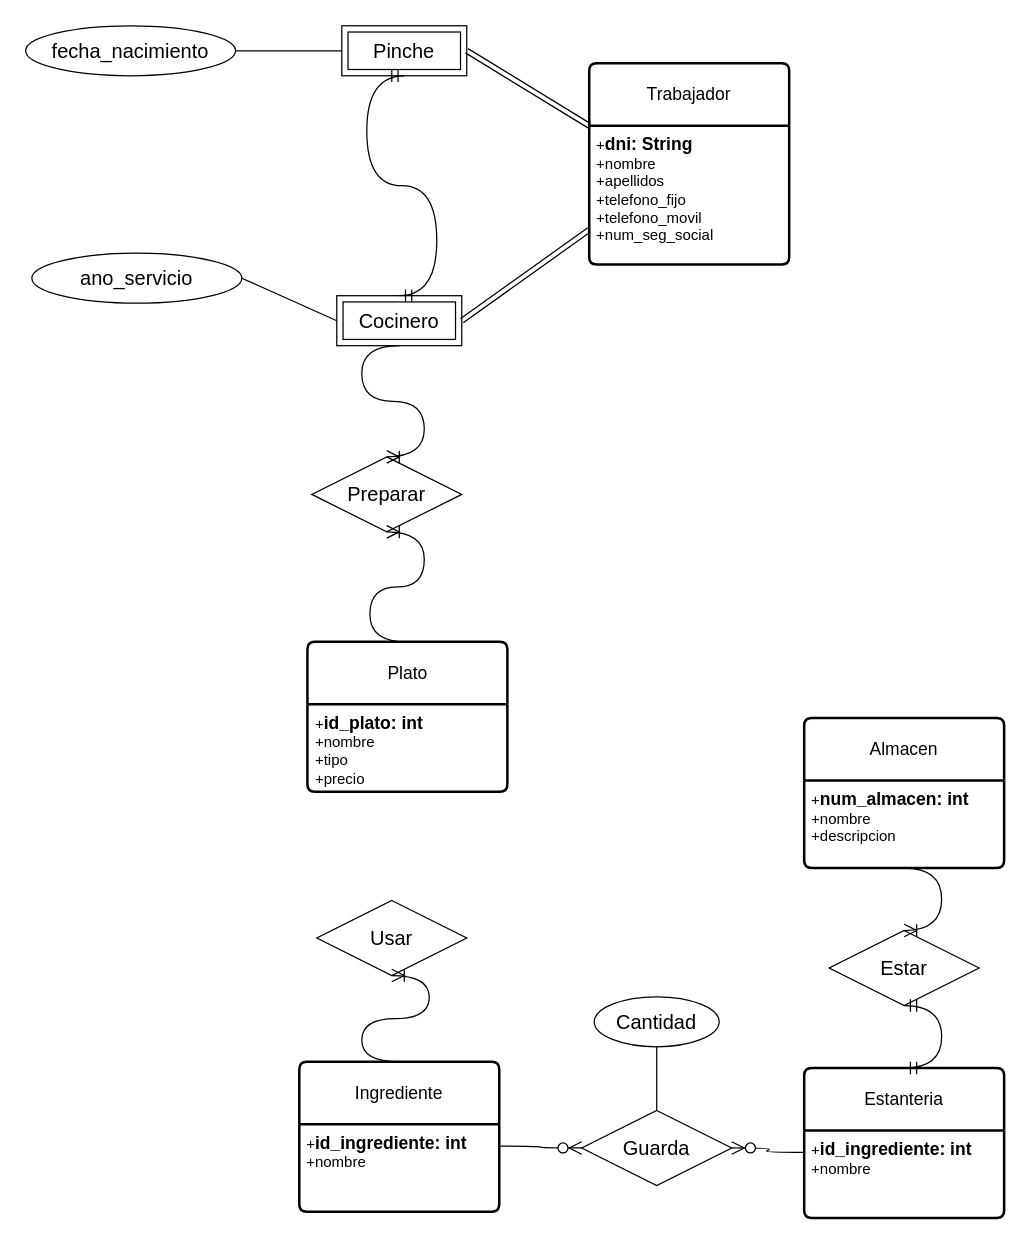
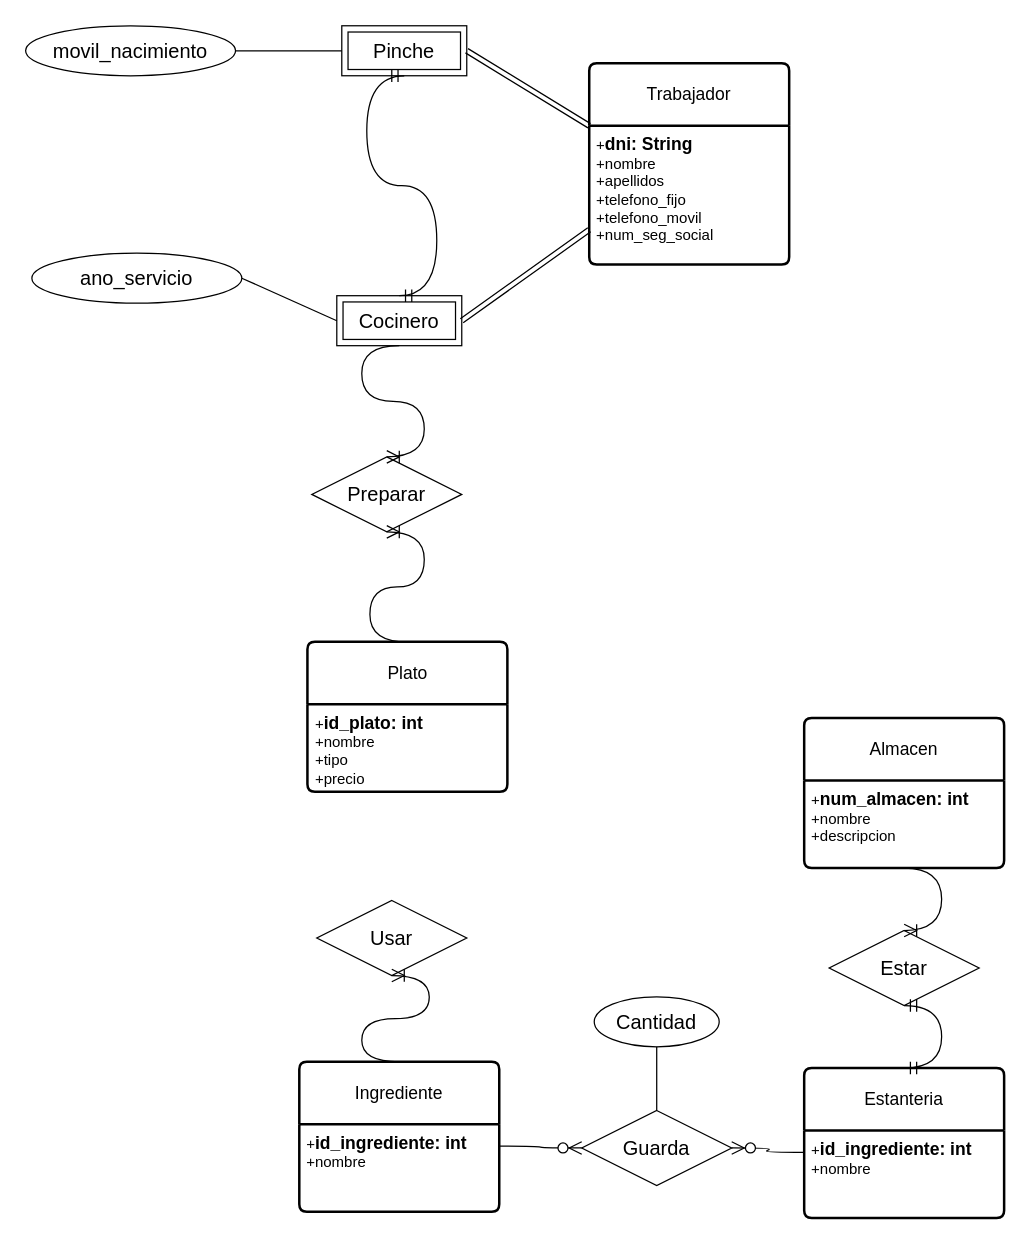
- <mxCell id="12" value="fecha_nacimiento" style="ellipse;whiteSpace=wrap;html=1;align=center;fontSize=16;" vertex="1" parent="1"><mxGeometry x="20" y="20" width="168" height="40" as="geometry" /></mxCell>
+ <mxCell id="12" value="movil_nacimiento" style="ellipse;whiteSpace=wrap;html=1;align=center;fontSize=16;" vertex="1" parent="1"><mxGeometry x="20" y="20" width="168" height="40" as="geometry" /></mxCell>
